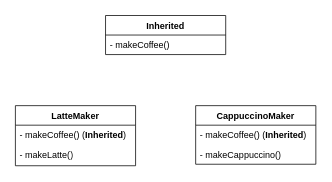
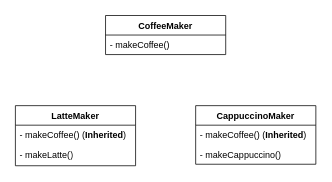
- <mxCell id="2" value="Inherited" style="swimlane;fontStyle=1;align=center;verticalAlign=top;childLayout=stackLayout;horizontal=1;startSize=26;horizontalStack=0;resizeParent=1;resizeParentMax=0;resizeLast=0;collapsible=1;marginBottom=0;whiteSpace=wrap;html=1;" vertex="1" parent="1"><mxGeometry x="140" y="20" width="160" height="52" as="geometry" /></mxCell>
+ <mxCell id="2" value="CoffeeMaker" style="swimlane;fontStyle=1;align=center;verticalAlign=top;childLayout=stackLayout;horizontal=1;startSize=26;horizontalStack=0;resizeParent=1;resizeParentMax=0;resizeLast=0;collapsible=1;marginBottom=0;whiteSpace=wrap;html=1;" vertex="1" parent="1"><mxGeometry x="140" y="20" width="160" height="52" as="geometry" /></mxCell>
